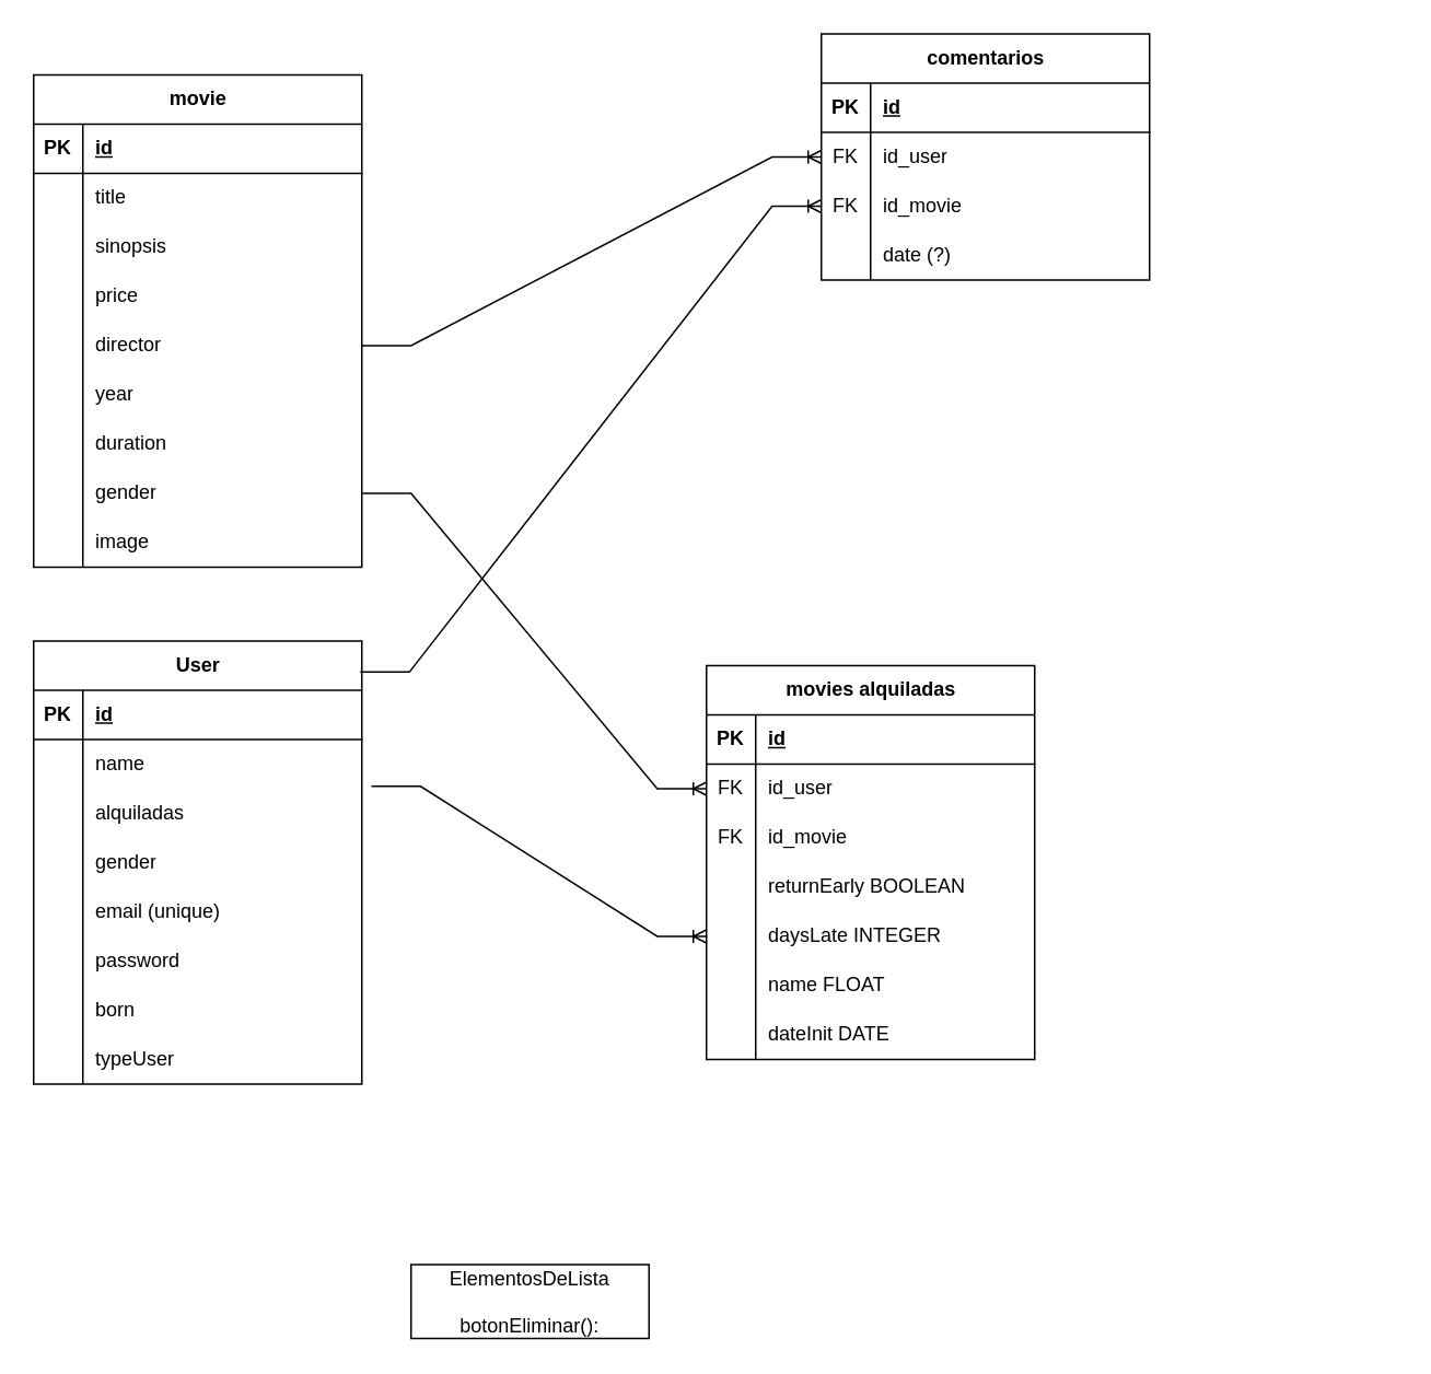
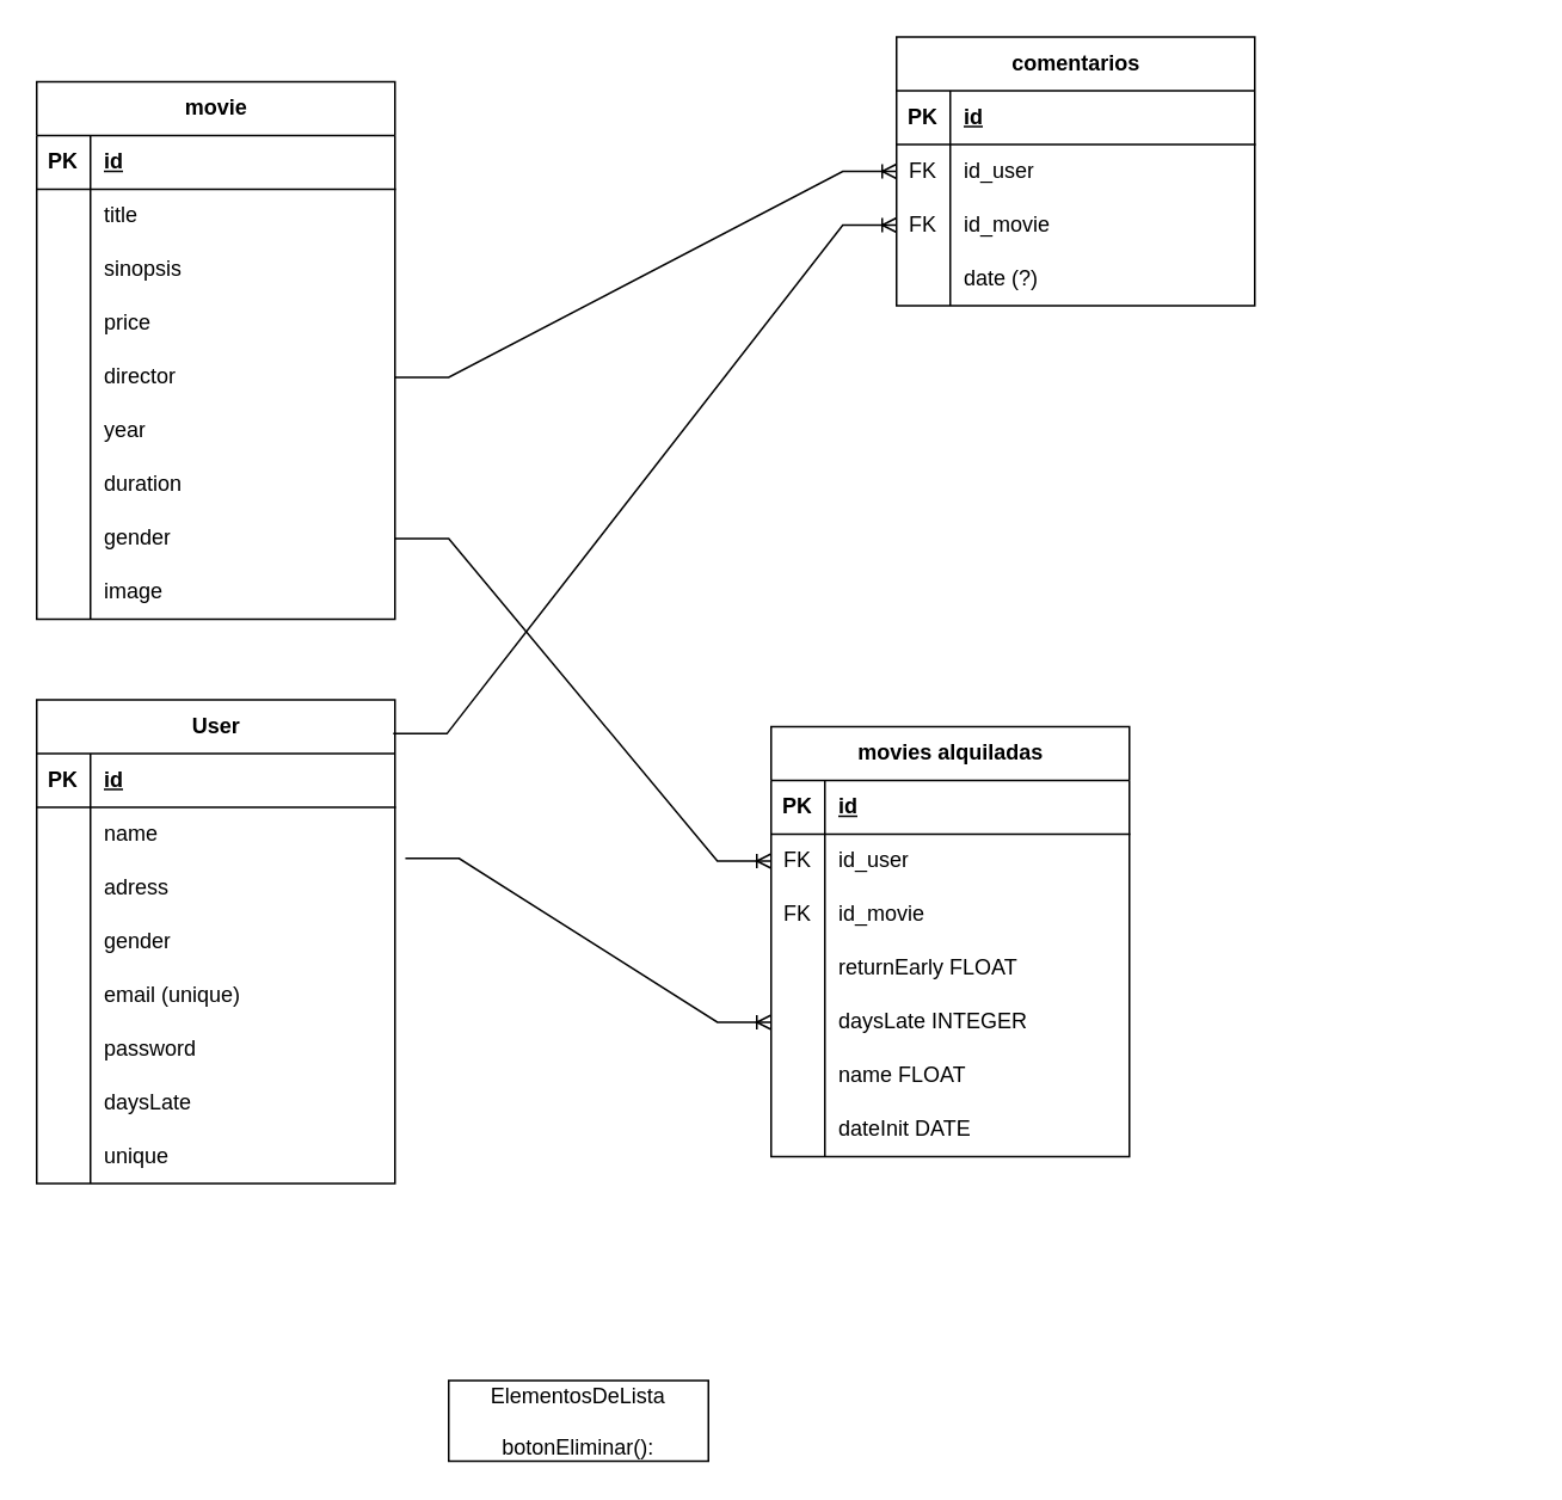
- <mxCell id="11" value="alquiladas" style="shape=partialRectangle;connectable=0;fillColor=none;top=0;left=0;bottom=0;right=0;align=left;spacingLeft=6;overflow=hidden;whiteSpace=wrap;html=1;" parent="9" vertex="1"><mxGeometry x="30" width="170" height="30" as="geometry"><mxRectangle width="170" height="30" as="alternateBounds" /></mxGeometry></mxCell>
+ <mxCell id="11" value="adress" style="shape=partialRectangle;connectable=0;fillColor=none;top=0;left=0;bottom=0;right=0;align=left;spacingLeft=6;overflow=hidden;whiteSpace=wrap;html=1;" parent="9" vertex="1"><mxGeometry x="30" width="170" height="30" as="geometry"><mxRectangle width="170" height="30" as="alternateBounds" /></mxGeometry></mxCell>
- <mxCell id="80" value="returnEarly BOOLEAN" style="shape=partialRectangle;connectable=0;fillColor=none;top=0;left=0;bottom=0;right=0;align=left;spacingLeft=6;overflow=hidden;whiteSpace=wrap;html=1;" parent="78" vertex="1"><mxGeometry x="30" width="170" height="30" as="geometry"><mxRectangle width="170" height="30" as="alternateBounds" /></mxGeometry></mxCell>
+ <mxCell id="80" value="returnEarly FLOAT" style="shape=partialRectangle;connectable=0;fillColor=none;top=0;left=0;bottom=0;right=0;align=left;spacingLeft=6;overflow=hidden;whiteSpace=wrap;html=1;" parent="78" vertex="1"><mxGeometry x="30" width="170" height="30" as="geometry"><mxRectangle width="170" height="30" as="alternateBounds" /></mxGeometry></mxCell>
- <mxCell id="23" value="born" style="shape=partialRectangle;connectable=0;fillColor=none;top=0;left=0;bottom=0;right=0;align=left;spacingLeft=6;overflow=hidden;whiteSpace=wrap;html=1;" parent="21" vertex="1"><mxGeometry x="30" width="170" height="30" as="geometry"><mxRectangle width="170" height="30" as="alternateBounds" /></mxGeometry></mxCell>
+ <mxCell id="23" value="daysLate" style="shape=partialRectangle;connectable=0;fillColor=none;top=0;left=0;bottom=0;right=0;align=left;spacingLeft=6;overflow=hidden;whiteSpace=wrap;html=1;" parent="21" vertex="1"><mxGeometry x="30" width="170" height="30" as="geometry"><mxRectangle width="170" height="30" as="alternateBounds" /></mxGeometry></mxCell>
- <mxCell id="26" value="typeUser" style="shape=partialRectangle;connectable=0;fillColor=none;top=0;left=0;bottom=0;right=0;align=left;spacingLeft=6;overflow=hidden;whiteSpace=wrap;html=1;" parent="24" vertex="1"><mxGeometry x="30" width="170" height="30" as="geometry"><mxRectangle width="170" height="30" as="alternateBounds" /></mxGeometry></mxCell>
+ <mxCell id="26" value="unique" style="shape=partialRectangle;connectable=0;fillColor=none;top=0;left=0;bottom=0;right=0;align=left;spacingLeft=6;overflow=hidden;whiteSpace=wrap;html=1;" parent="24" vertex="1"><mxGeometry x="30" width="170" height="30" as="geometry"><mxRectangle width="170" height="30" as="alternateBounds" /></mxGeometry></mxCell>
